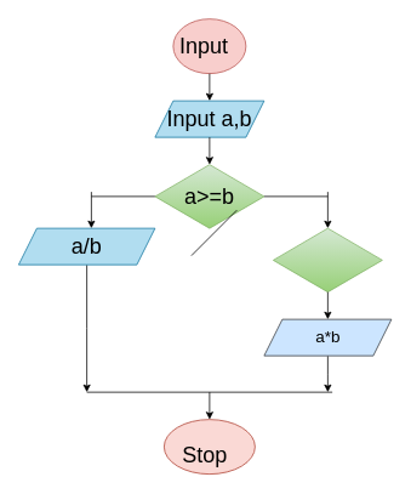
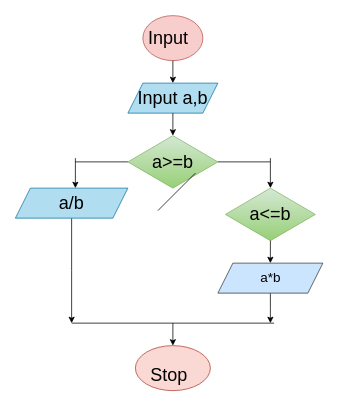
+ <mxCell id="26" value="&lt;font style=&quot;font-size: 24px&quot;&gt;a&amp;lt;=b&lt;/font&gt;" style="text;html=1;strokeColor=none;fillColor=none;align=center;verticalAlign=middle;whiteSpace=wrap;rounded=0;" parent="1" vertex="1"><mxGeometry x="340" y="275" width="40" height="20" as="geometry" /></mxCell>
